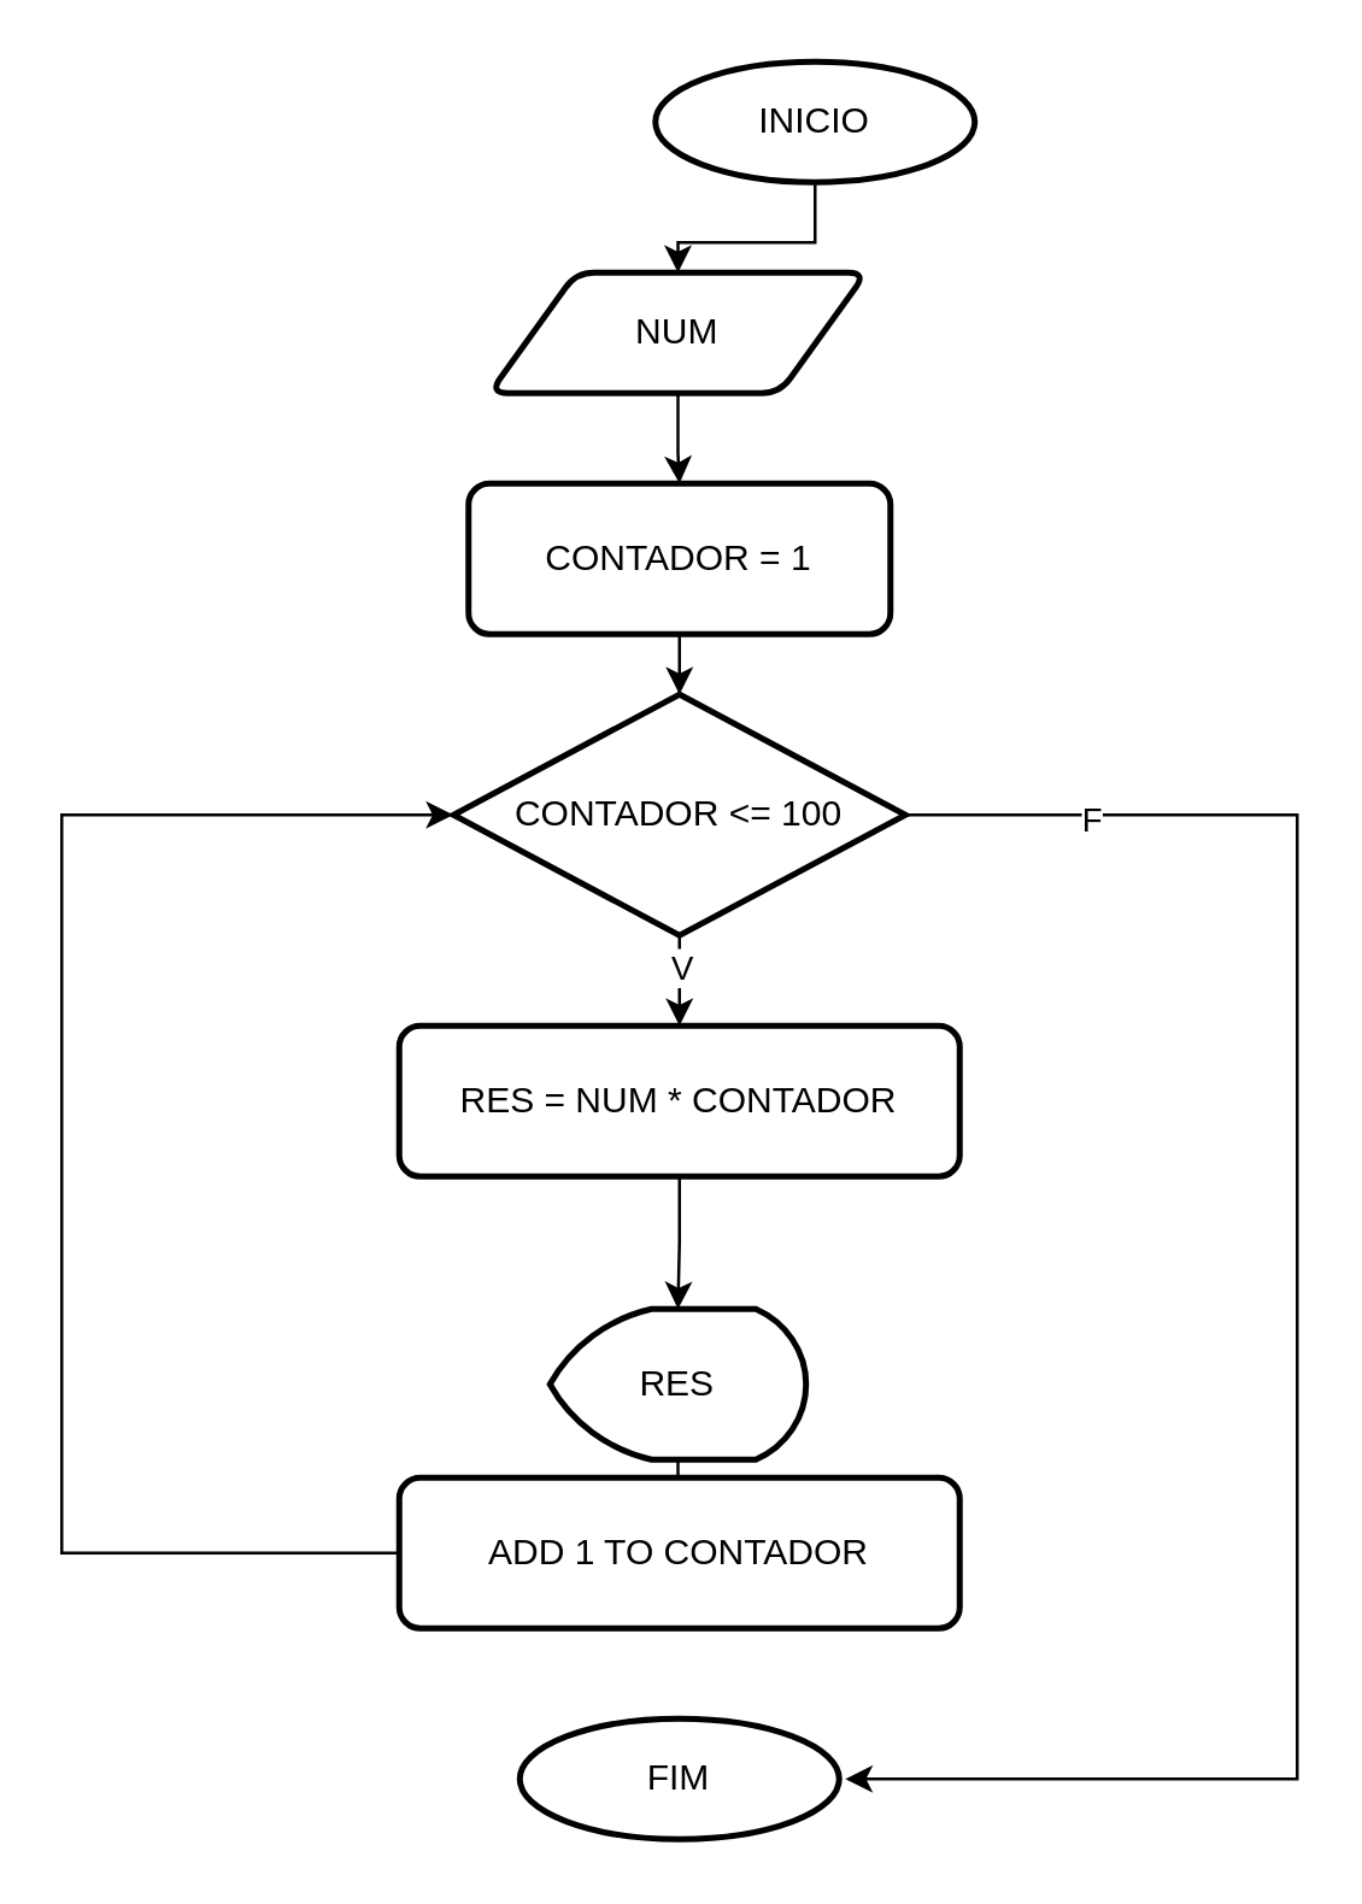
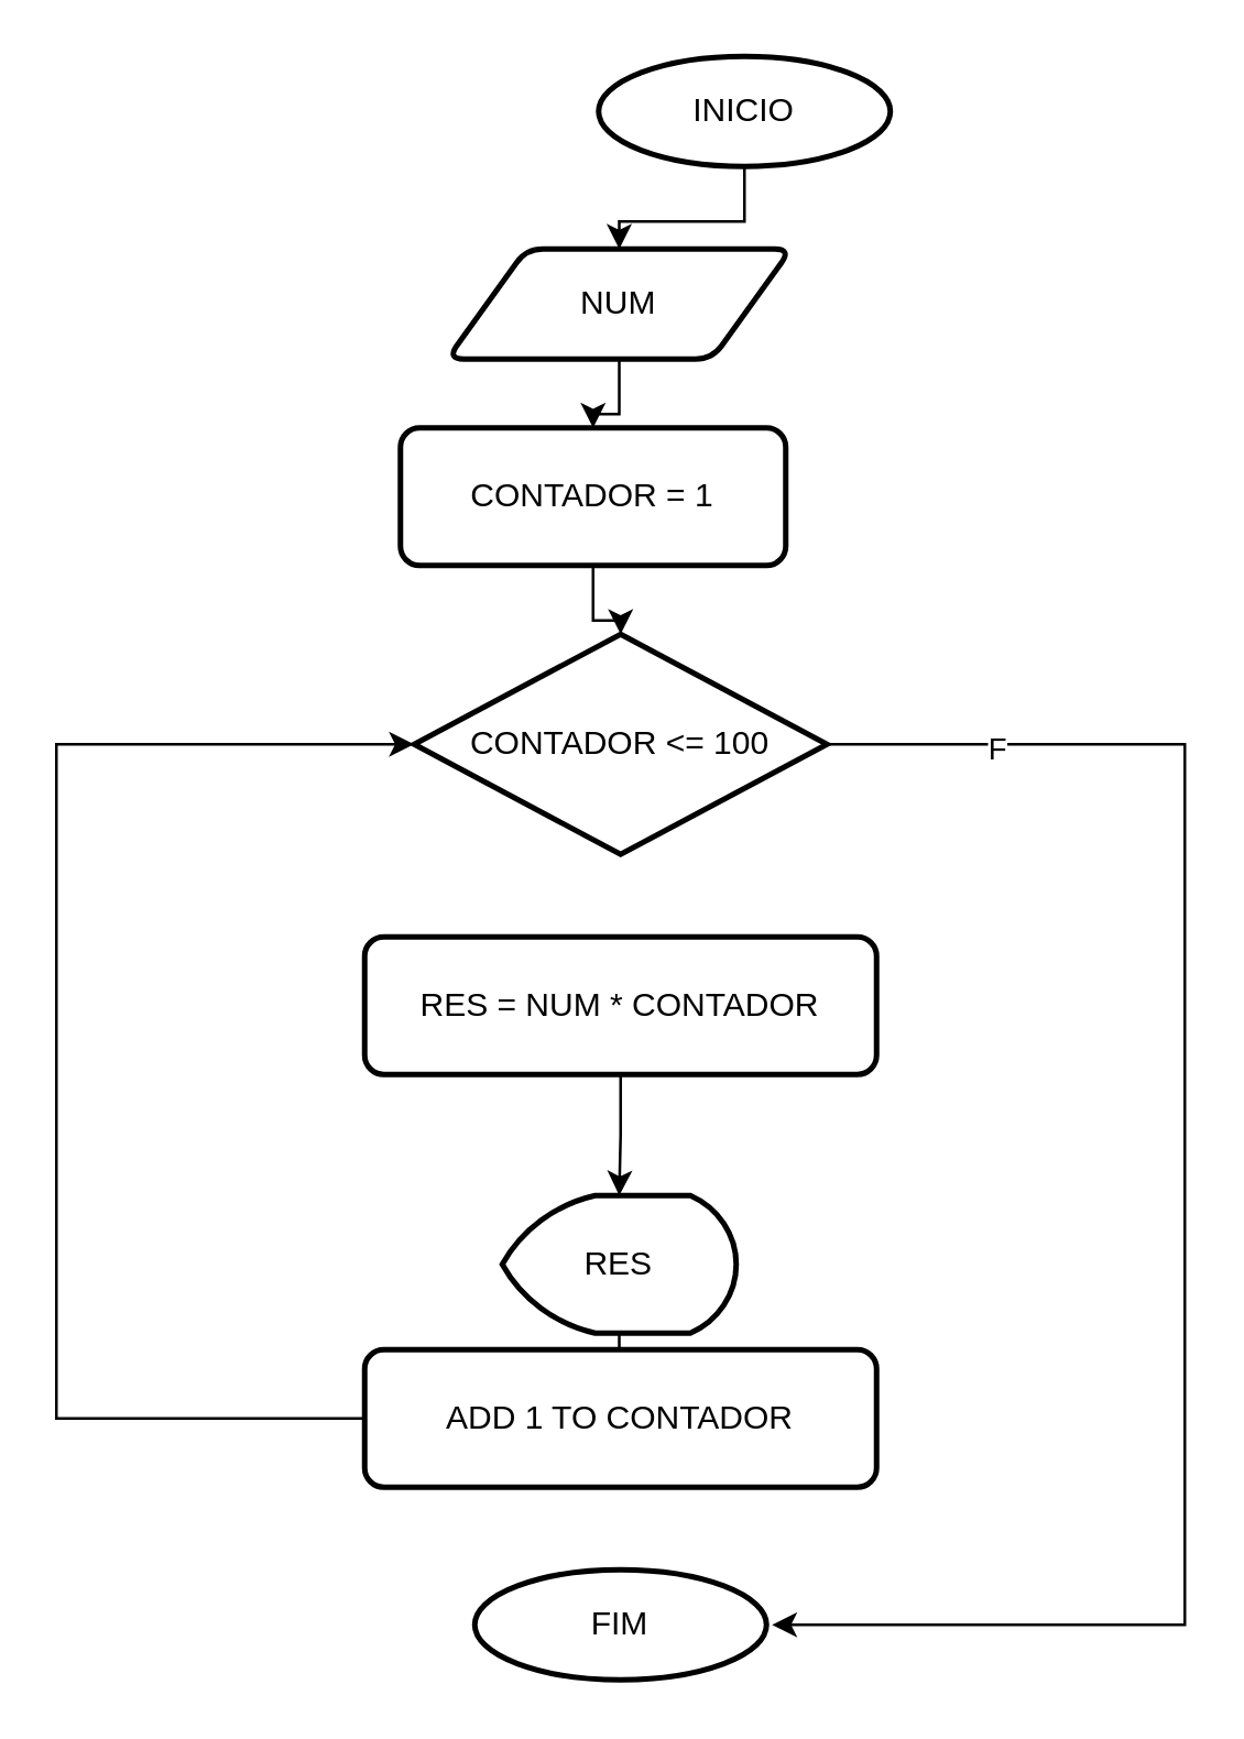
- <mxCell id="8" value="CONTADOR = 1" style="rounded=1;whiteSpace=wrap;html=1;absoluteArcSize=1;arcSize=14;strokeWidth=2;" vertex="1" parent="1"><mxGeometry x="155" y="160" width="140" height="50" as="geometry" /></mxCell>
+ <mxCell id="8" value="CONTADOR = 1" style="rounded=1;whiteSpace=wrap;html=1;absoluteArcSize=1;arcSize=14;strokeWidth=2;" vertex="1" parent="1"><mxGeometry x="145" y="155" width="140" height="50" as="geometry" /></mxCell>
- <mxCell id="9" style="edgeStyle=orthogonalEdgeStyle;rounded=0;orthogonalLoop=1;jettySize=auto;html=1;" edge="1" parent="1" source="11" target="12"><mxGeometry relative="1" as="geometry" /></mxCell>
- <mxCell id="10" value="V" style="edgeLabel;html=1;align=center;verticalAlign=middle;resizable=0;points=[];" vertex="1" connectable="0" parent="9"><mxGeometry x="-0.795" y="2" relative="1" as="geometry"><mxPoint x="-2" y="5" as="offset" /></mxGeometry></mxCell>
